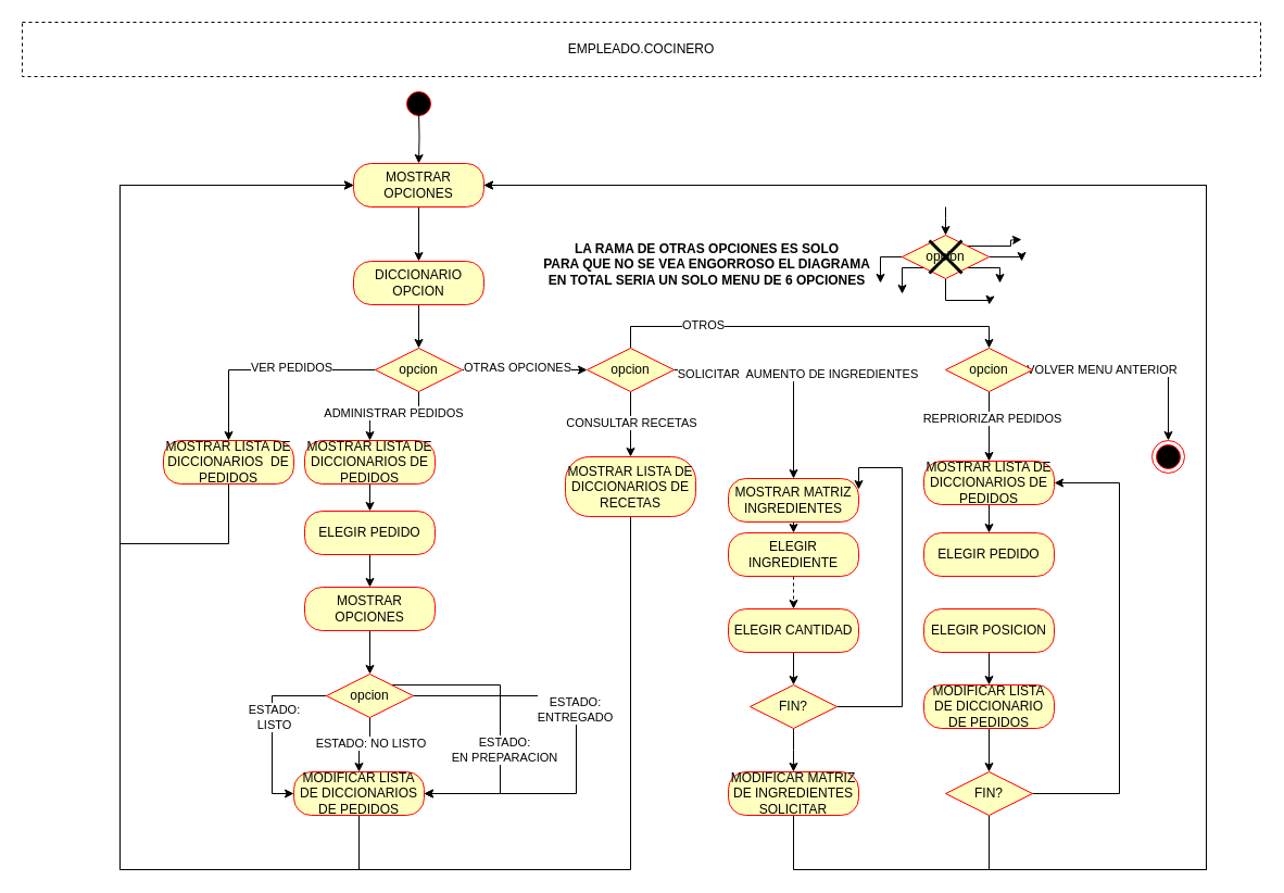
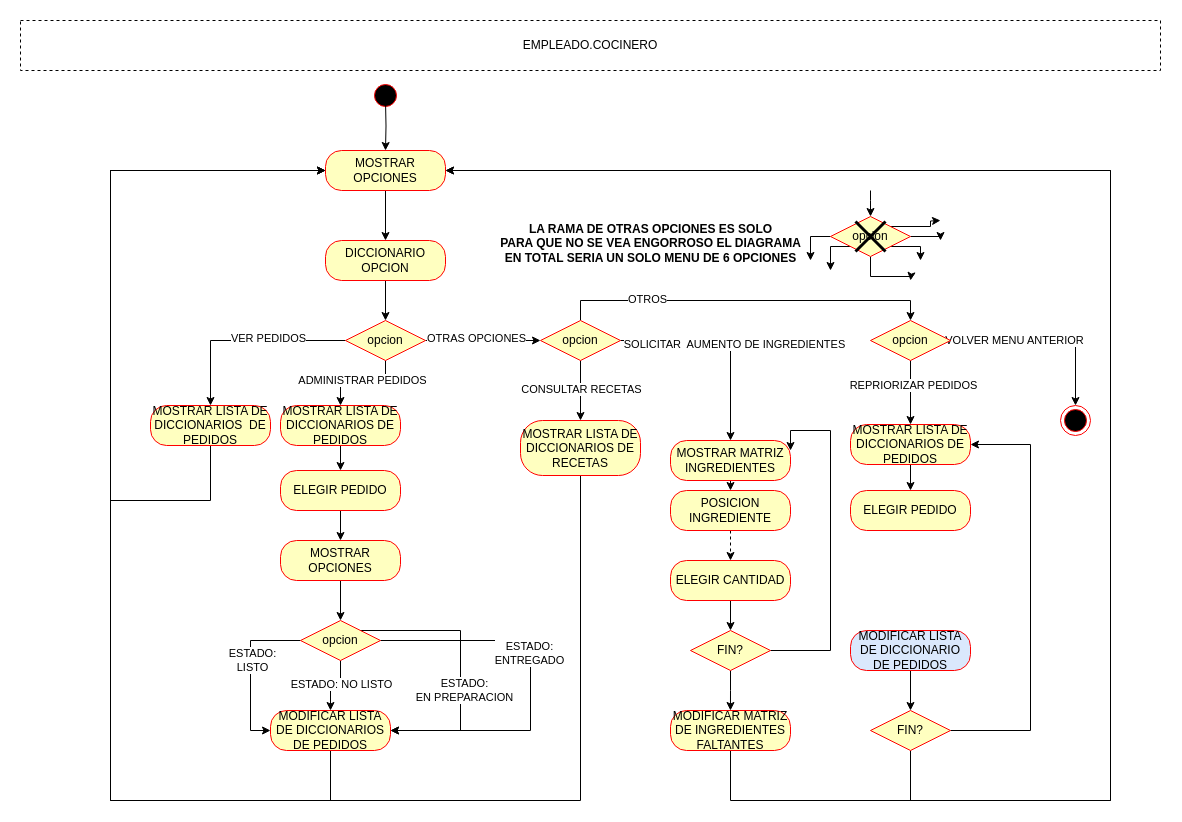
- <mxCell id="53" value="ELEGIR INGREDIENTE" style="rounded=1;whiteSpace=wrap;html=1;arcSize=40;fontColor=#000000;fillColor=#ffffc0;strokeColor=#ff0000;" vertex="1" parent="1"><mxGeometry x="670" y="490" width="120" height="40" as="geometry" /></mxCell>
+ <mxCell id="53" value="POSICION INGREDIENTE" style="rounded=1;whiteSpace=wrap;html=1;arcSize=40;fontColor=#000000;fillColor=#ffffc0;strokeColor=#ff0000;" vertex="1" parent="1"><mxGeometry x="670" y="490" width="120" height="40" as="geometry" /></mxCell>
- <mxCell id="65" value="ELEGIR POSICION" style="rounded=1;whiteSpace=wrap;html=1;arcSize=40;fontColor=#000000;fillColor=#ffffc0;strokeColor=#ff0000;" vertex="1" parent="1"><mxGeometry x="850" y="560" width="120" height="40" as="geometry" /></mxCell>
- <mxCell id="64" style="edgeStyle=orthogonalEdgeStyle;rounded=0;orthogonalLoop=1;jettySize=auto;html=1;exitX=0.5;exitY=1;exitDx=0;exitDy=0;entryX=0.5;entryY=0;entryDx=0;entryDy=0;" edge="1" parent="1" source="65" target="70"><mxGeometry relative="1" as="geometry" /></mxCell>
- <mxCell id="70" value="MODIFICAR LISTA DE DICCIONARIO DE PEDIDOS" style="rounded=1;whiteSpace=wrap;html=1;arcSize=40;fontColor=#000000;fillColor=#ffffc0;strokeColor=#ff0000;" vertex="1" parent="1"><mxGeometry x="850" y="630" width="120" height="40" as="geometry" /></mxCell>
+ <mxCell id="70" value="MODIFICAR LISTA DE DICCIONARIO DE PEDIDOS" style="rounded=1;whiteSpace=wrap;html=1;arcSize=40;fontColor=#000000;fillColor=#dae8fc;strokeColor=#ff0000;" vertex="1" parent="1"><mxGeometry x="850" y="630" width="120" height="40" as="geometry" /></mxCell>
- <mxCell id="60" value="MODIFICAR MATRIZ DE INGREDIENTES SOLICITAR" style="rounded=1;whiteSpace=wrap;html=1;arcSize=40;fontColor=#000000;fillColor=#ffffc0;strokeColor=#ff0000;" vertex="1" parent="1"><mxGeometry x="670" y="710" width="120" height="40" as="geometry" /></mxCell>
+ <mxCell id="60" value="MODIFICAR MATRIZ DE INGREDIENTES FALTANTES" style="rounded=1;whiteSpace=wrap;html=1;arcSize=40;fontColor=#000000;fillColor=#ffffc0;strokeColor=#ff0000;" vertex="1" parent="1"><mxGeometry x="670" y="710" width="120" height="40" as="geometry" /></mxCell>
